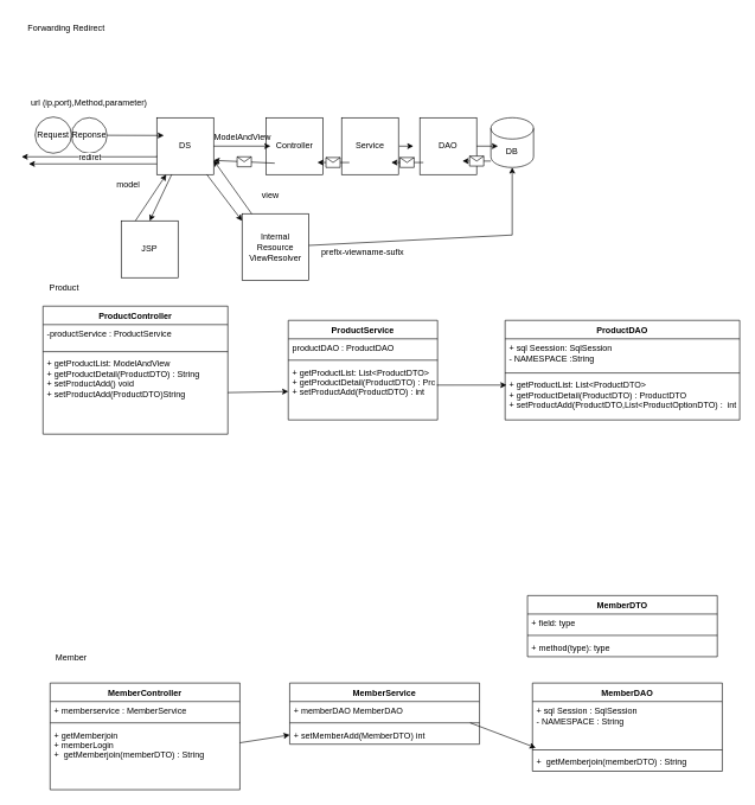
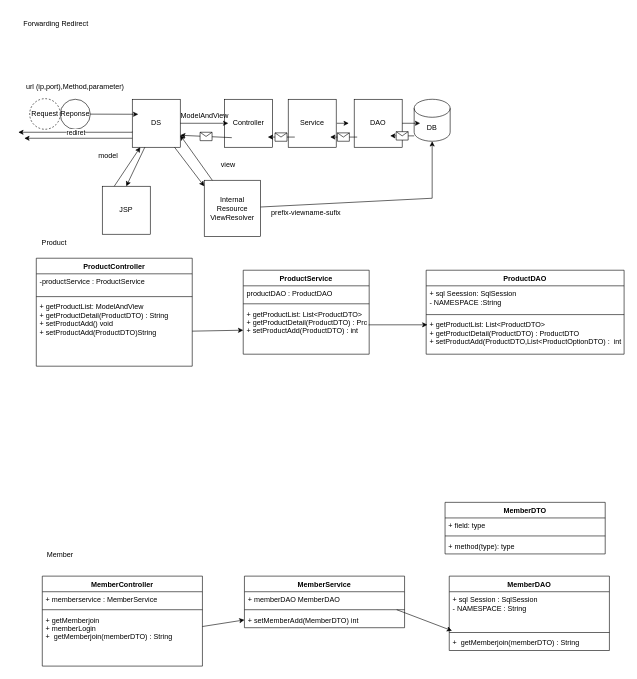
- <mxCell id="32" value="Request" style="ellipse;whiteSpace=wrap;html=1;aspect=fixed;" vertex="1" parent="1"><mxGeometry x="49" y="164" width="51" height="51" as="geometry" /></mxCell>
+ <mxCell id="32" value="Request" style="ellipse;whiteSpace=wrap;html=1;aspect=fixed;dashed=1;" vertex="1" parent="1"><mxGeometry x="49" y="164" width="51" height="51" as="geometry" /></mxCell>
